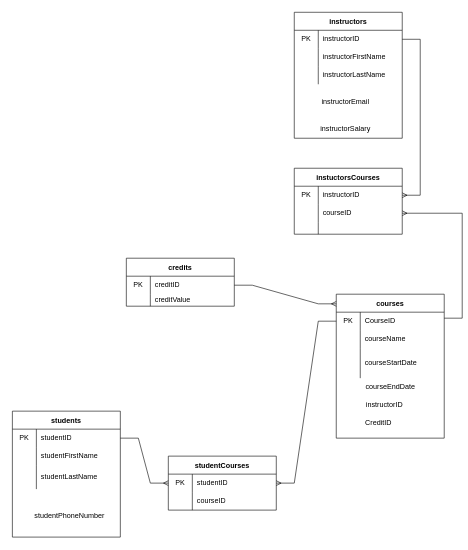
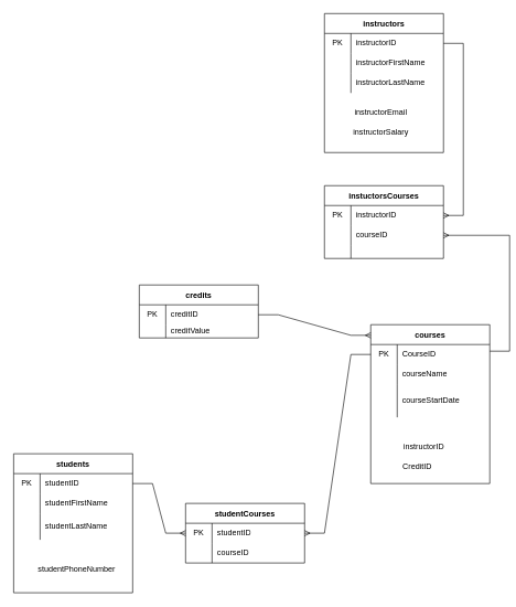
- <mxCell id="61" value="instructorSalary" style="text;html=1;align=center;verticalAlign=middle;resizable=0;points=[];autosize=1;strokeColor=none;fillColor=none;" vertex="1" parent="1"><mxGeometry x="525" y="205" width="100" height="20" as="geometry" /></mxCell>
+ <mxCell id="61" value="instructorSalary" style="text;html=1;align=center;verticalAlign=middle;resizable=0;points=[];autosize=1;strokeColor=none;fillColor=none;" vertex="1" parent="1"><mxGeometry x="525" y="190" width="100" height="20" as="geometry" /></mxCell>
- <mxCell id="36" value="courseEndDate" style="text;html=1;align=center;verticalAlign=middle;resizable=0;points=[];autosize=1;strokeColor=none;fillColor=none;" vertex="1" parent="1"><mxGeometry x="600" y="635" width="100" height="20" as="geometry" /></mxCell>
